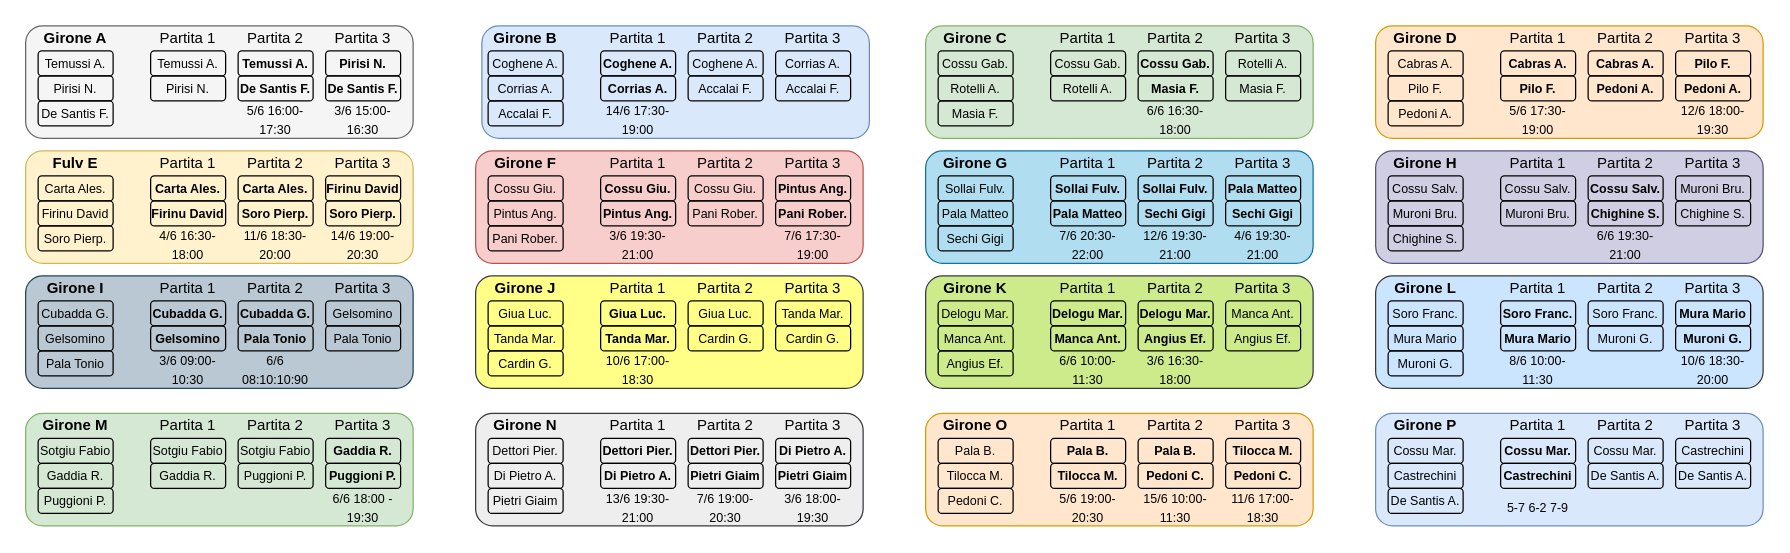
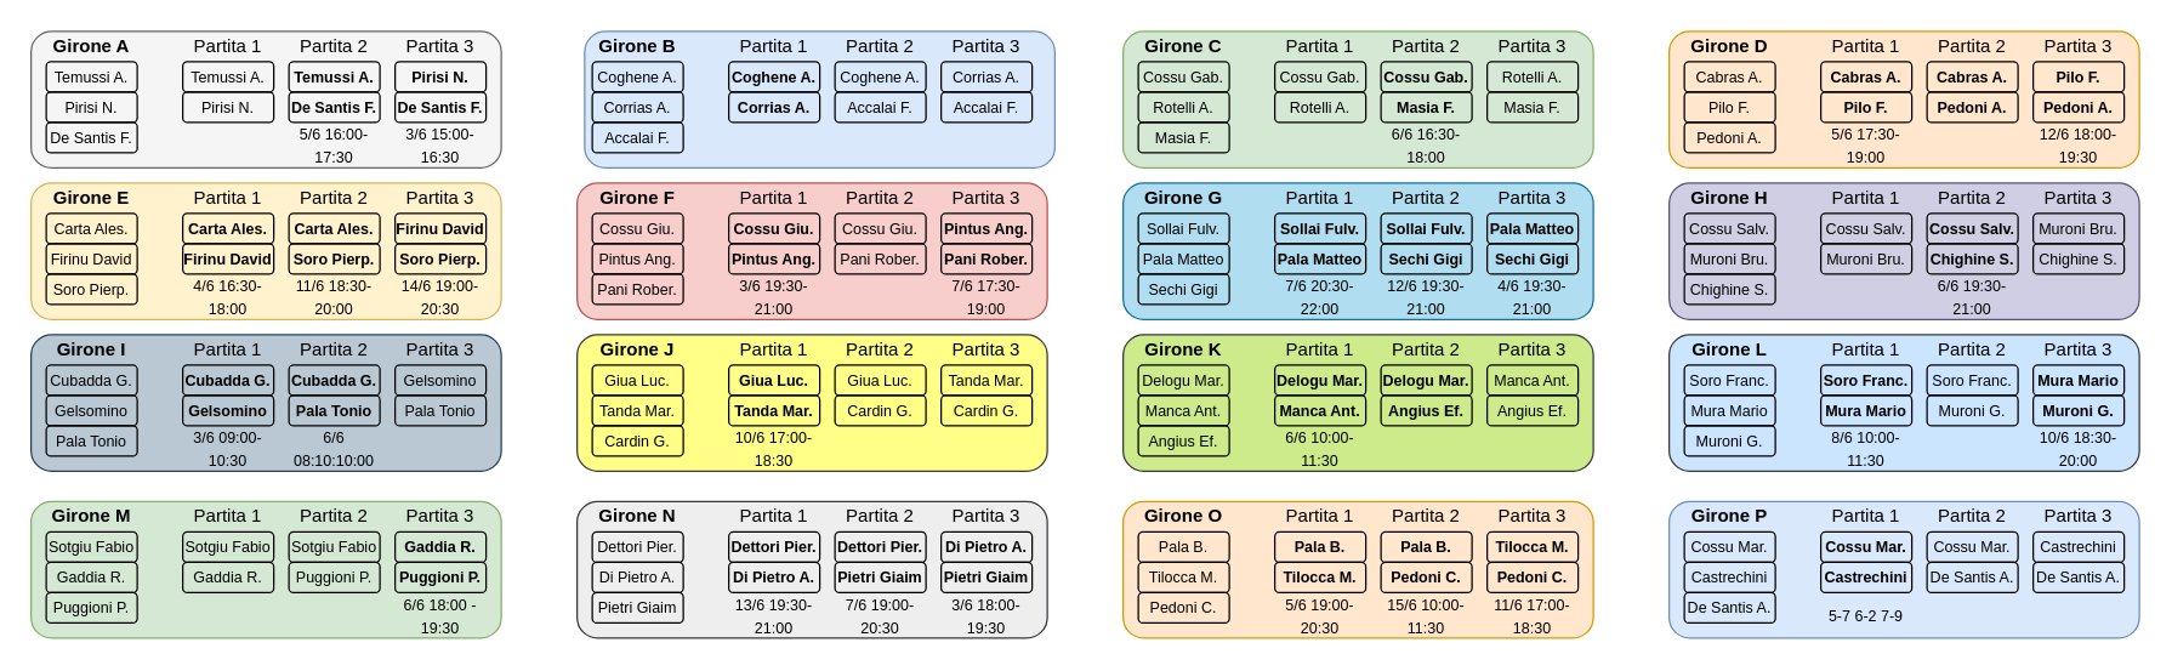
- <mxCell id="252" value="&lt;font style=&quot;font-size: 10px;&quot;&gt;14/6 17:30-19:00&lt;font style=&quot;font-size: 10px;&quot;&gt;&lt;br&gt;&lt;/font&gt;&lt;/font&gt;" style="text;html=1;align=center;verticalAlign=middle;whiteSpace=wrap;rounded=0;fontStyle=0" parent="1" vertex="1"><mxGeometry x="480" y="80" width="60" height="30" as="geometry" /></mxCell>
- <mxCell id="62" value="&lt;b&gt;Fulv E&lt;br&gt;&lt;/b&gt;" style="text;html=1;align=center;verticalAlign=middle;whiteSpace=wrap;rounded=0;" parent="1" vertex="1"><mxGeometry x="30" y="120" width="60" height="20" as="geometry" /></mxCell>
+ <mxCell id="62" value="&lt;b&gt;Girone E&lt;br&gt;&lt;/b&gt;" style="text;html=1;align=center;verticalAlign=middle;whiteSpace=wrap;rounded=0;" parent="1" vertex="1"><mxGeometry x="30" y="120" width="60" height="20" as="geometry" /></mxCell>
- <mxCell id="255" value="&lt;font style=&quot;font-size: 10px;&quot;&gt;6/6 08:10:10:90&lt;br&gt;&lt;/font&gt;" style="text;html=1;align=center;verticalAlign=middle;whiteSpace=wrap;rounded=0;" vertex="1" parent="1"><mxGeometry x="190" y="280" width="60" height="30" as="geometry" /></mxCell>
+ <mxCell id="255" value="&lt;font style=&quot;font-size: 10px;&quot;&gt;6/6 08:10:10:00&lt;br&gt;&lt;/font&gt;" style="text;html=1;align=center;verticalAlign=middle;whiteSpace=wrap;rounded=0;" vertex="1" parent="1"><mxGeometry x="190" y="280" width="60" height="30" as="geometry" /></mxCell>
- <mxCell id="247" value="&lt;font style=&quot;font-size: 10px;&quot;&gt;3/6 16:30-18:00&lt;br&gt;&lt;/font&gt;" style="text;html=1;align=center;verticalAlign=middle;whiteSpace=wrap;rounded=0;" parent="1" vertex="1"><mxGeometry x="910" y="280" width="60" height="30" as="geometry" /></mxCell>
